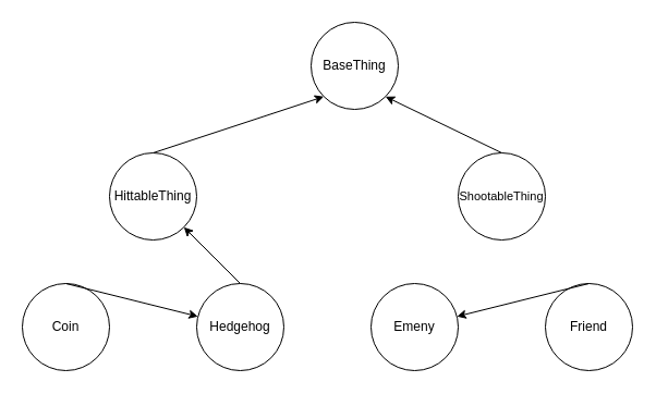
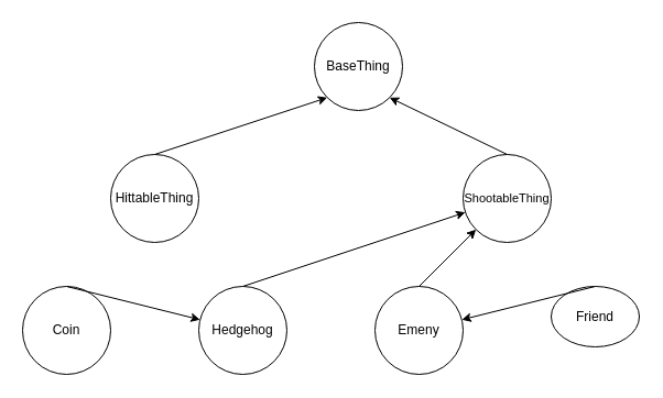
- <mxCell id="7" value="" style="endArrow=classic;html=1;fontSize=11;entryX=1;entryY=1;entryDx=0;entryDy=0;exitX=0.5;exitY=0;exitDx=0;exitDy=0;" edge="1" parent="1" source="5" target="3"><mxGeometry width="50" height="50" relative="1" as="geometry"><mxPoint x="260" y="290" as="sourcePoint" /><mxPoint x="310" y="240" as="targetPoint" /></mxGeometry></mxCell>
+ <mxCell id="7" value="" style="endArrow=classic;html=1;fontSize=11;exitX=0.5;exitY=0;exitDx=0;exitDy=0;" edge="1" parent="1" source="5" target="9"><mxGeometry width="50" height="50" relative="1" as="geometry"><mxPoint x="260" y="290" as="sourcePoint" /><mxPoint x="310" y="240" as="targetPoint" /></mxGeometry></mxCell>
+ <mxCell id="12" value="" style="endArrow=classic;html=1;fontSize=11;entryX=0;entryY=1;entryDx=0;entryDy=0;exitX=0.5;exitY=0;exitDx=0;exitDy=0;" edge="1" parent="1" source="10" target="9"><mxGeometry width="50" height="50" relative="1" as="geometry"><mxPoint x="340" y="230" as="sourcePoint" /><mxPoint x="390" y="180" as="targetPoint" /></mxGeometry></mxCell>
- <mxCell id="11" value="Friend" style="ellipse;whiteSpace=wrap;html=1;" vertex="1" parent="1"><mxGeometry x="500" y="260" width="80" height="80" as="geometry" /></mxCell>
+ <mxCell id="11" value="Friend" style="ellipse;whiteSpace=wrap;html=1;" vertex="1" parent="1"><mxGeometry x="500" y="260" width="80" height="55" as="geometry" /></mxCell>
